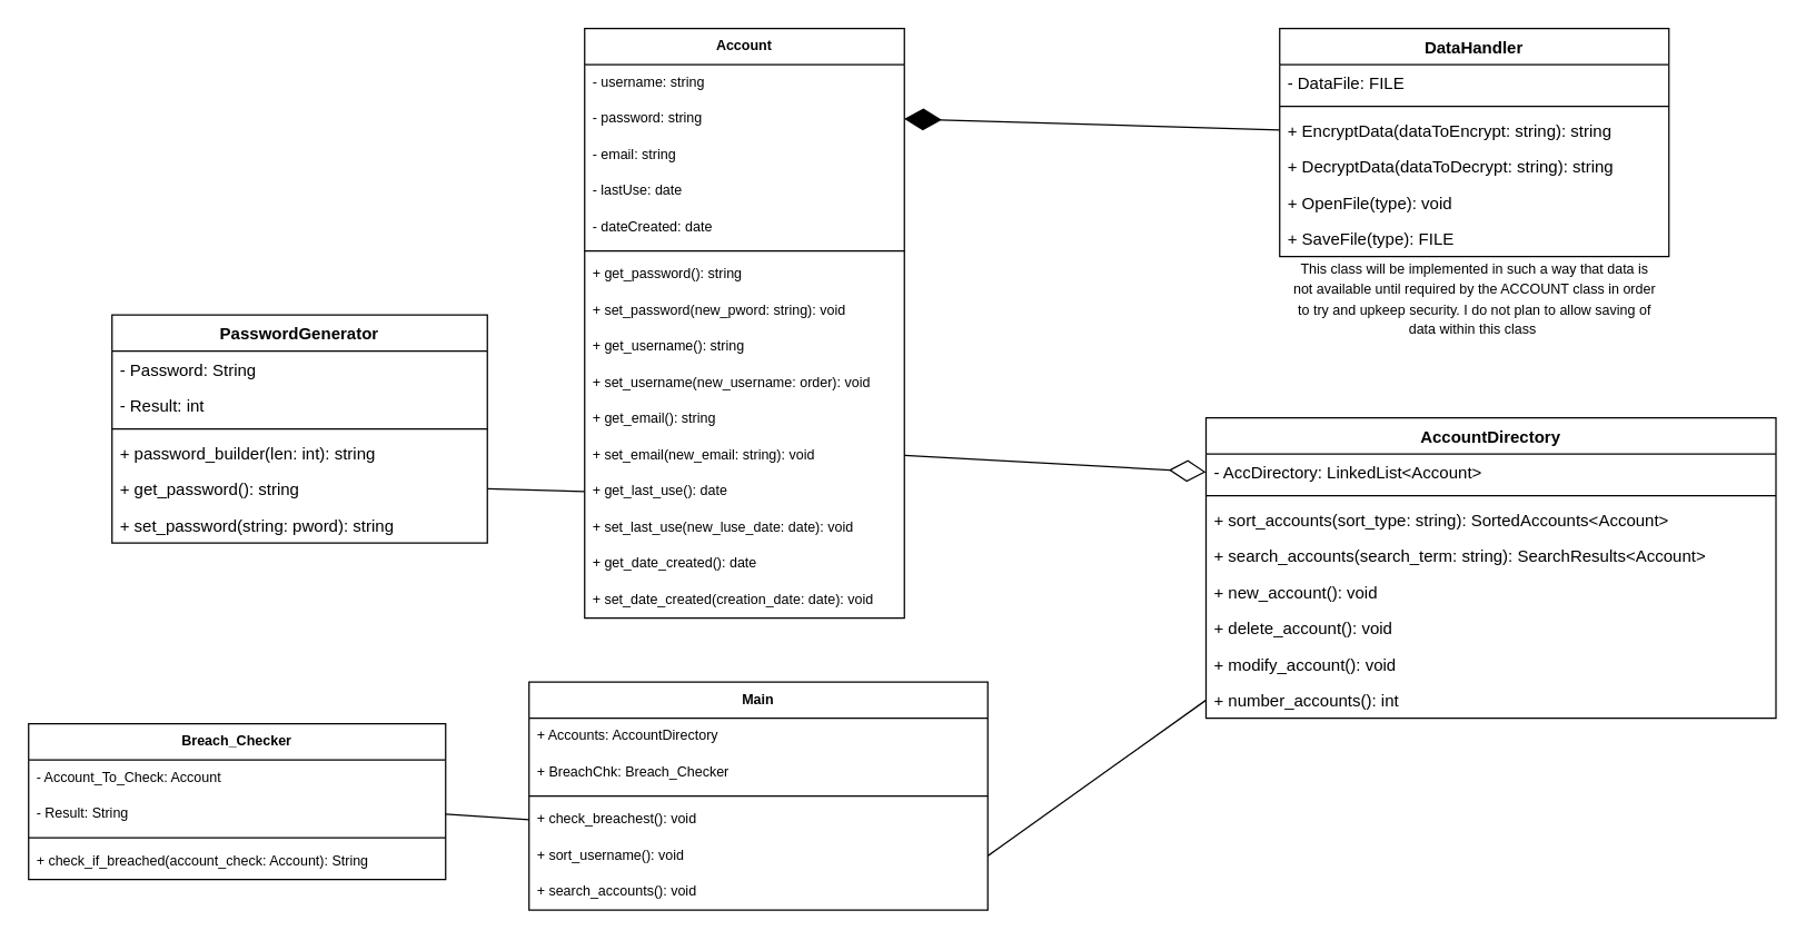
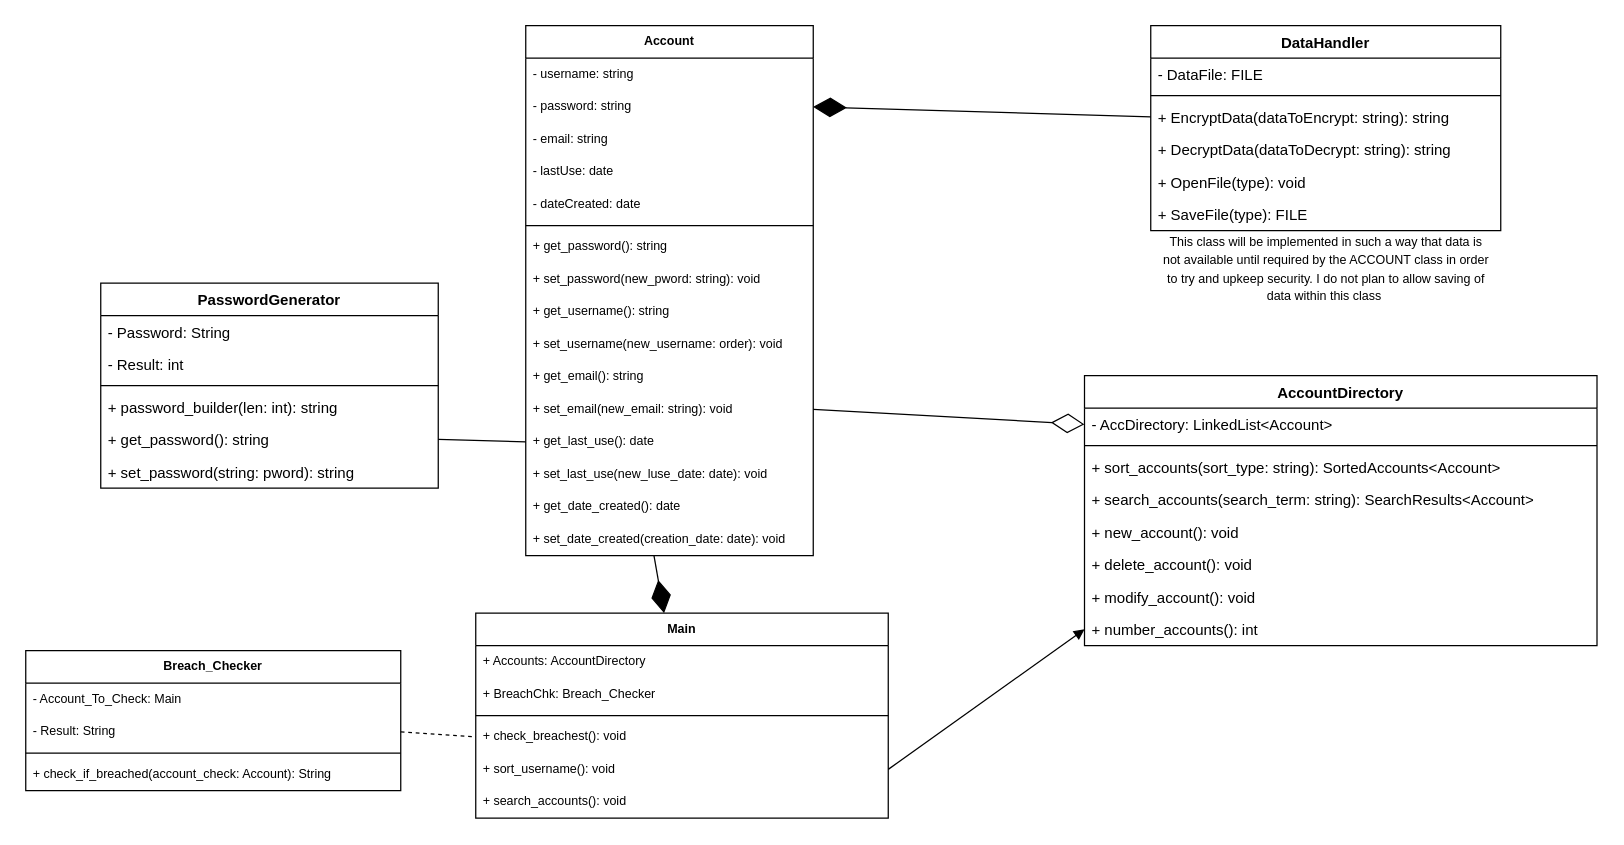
+ <mxCell id="49" value="" style="endArrow=diamondThin;endFill=1;endSize=24;html=1;rounded=0;fontSize=10;exitX=0.446;exitY=1;exitDx=0;exitDy=0;exitPerimeter=0;" parent="1" source="35" target="36" edge="1"><mxGeometry width="160" relative="1" as="geometry"><mxPoint x="510" y="440" as="sourcePoint" /><mxPoint x="580" y="530" as="targetPoint" /></mxGeometry></mxCell>
- <mxCell id="62" value="" style="endArrow=none;html=1;rounded=0;entryX=0;entryY=0.5;entryDx=0;entryDy=0;exitX=1;exitY=0.5;exitDx=0;exitDy=0;" edge="1" parent="1" source="41" target="60"><mxGeometry width="50" height="50" relative="1" as="geometry"><mxPoint x="640" y="400" as="sourcePoint" /><mxPoint x="690" y="350" as="targetPoint" /></mxGeometry></mxCell>
+ <mxCell id="62" value="" style="endArrow=block;html=1;rounded=0;entryX=0;entryY=0.5;entryDx=0;entryDy=0;exitX=1;exitY=0.5;exitDx=0;exitDy=0;" edge="1" parent="1" source="41" target="60"><mxGeometry width="50" height="50" relative="1" as="geometry"><mxPoint x="640" y="400" as="sourcePoint" /><mxPoint x="690" y="350" as="targetPoint" /></mxGeometry></mxCell>
- <mxCell id="44" value="- Account_To_Check: Account" style="text;strokeColor=none;fillColor=none;align=left;verticalAlign=top;spacingLeft=4;spacingRight=4;overflow=hidden;rotatable=0;points=[[0,0.5],[1,0.5]];portConstraint=eastwest;fontSize=10;" parent="43" vertex="1"><mxGeometry y="26" width="300" height="26" as="geometry" /></mxCell>
+ <mxCell id="44" value="- Account_To_Check: Main" style="text;strokeColor=none;fillColor=none;align=left;verticalAlign=top;spacingLeft=4;spacingRight=4;overflow=hidden;rotatable=0;points=[[0,0.5],[1,0.5]];portConstraint=eastwest;fontSize=10;" parent="43" vertex="1"><mxGeometry y="26" width="300" height="26" as="geometry" /></mxCell>
- <mxCell id="51" value="" style="endArrow=none;html=1;rounded=0;exitX=1;exitY=0.5;exitDx=0;exitDy=0;entryX=0;entryY=0.5;entryDx=0;entryDy=0;" parent="1" source="45" target="40" edge="1"><mxGeometry width="50" height="50" relative="1" as="geometry"><mxPoint x="400" y="520" as="sourcePoint" /><mxPoint x="260" y="450" as="targetPoint" /></mxGeometry></mxCell>
+ <mxCell id="51" value="" style="endArrow=none;html=1;rounded=0;exitX=1;exitY=0.5;exitDx=0;exitDy=0;entryX=0;entryY=0.5;entryDx=0;entryDy=0;dashed=1;" parent="1" source="45" target="40" edge="1"><mxGeometry width="50" height="50" relative="1" as="geometry"><mxPoint x="400" y="520" as="sourcePoint" /><mxPoint x="260" y="450" as="targetPoint" /></mxGeometry></mxCell>
